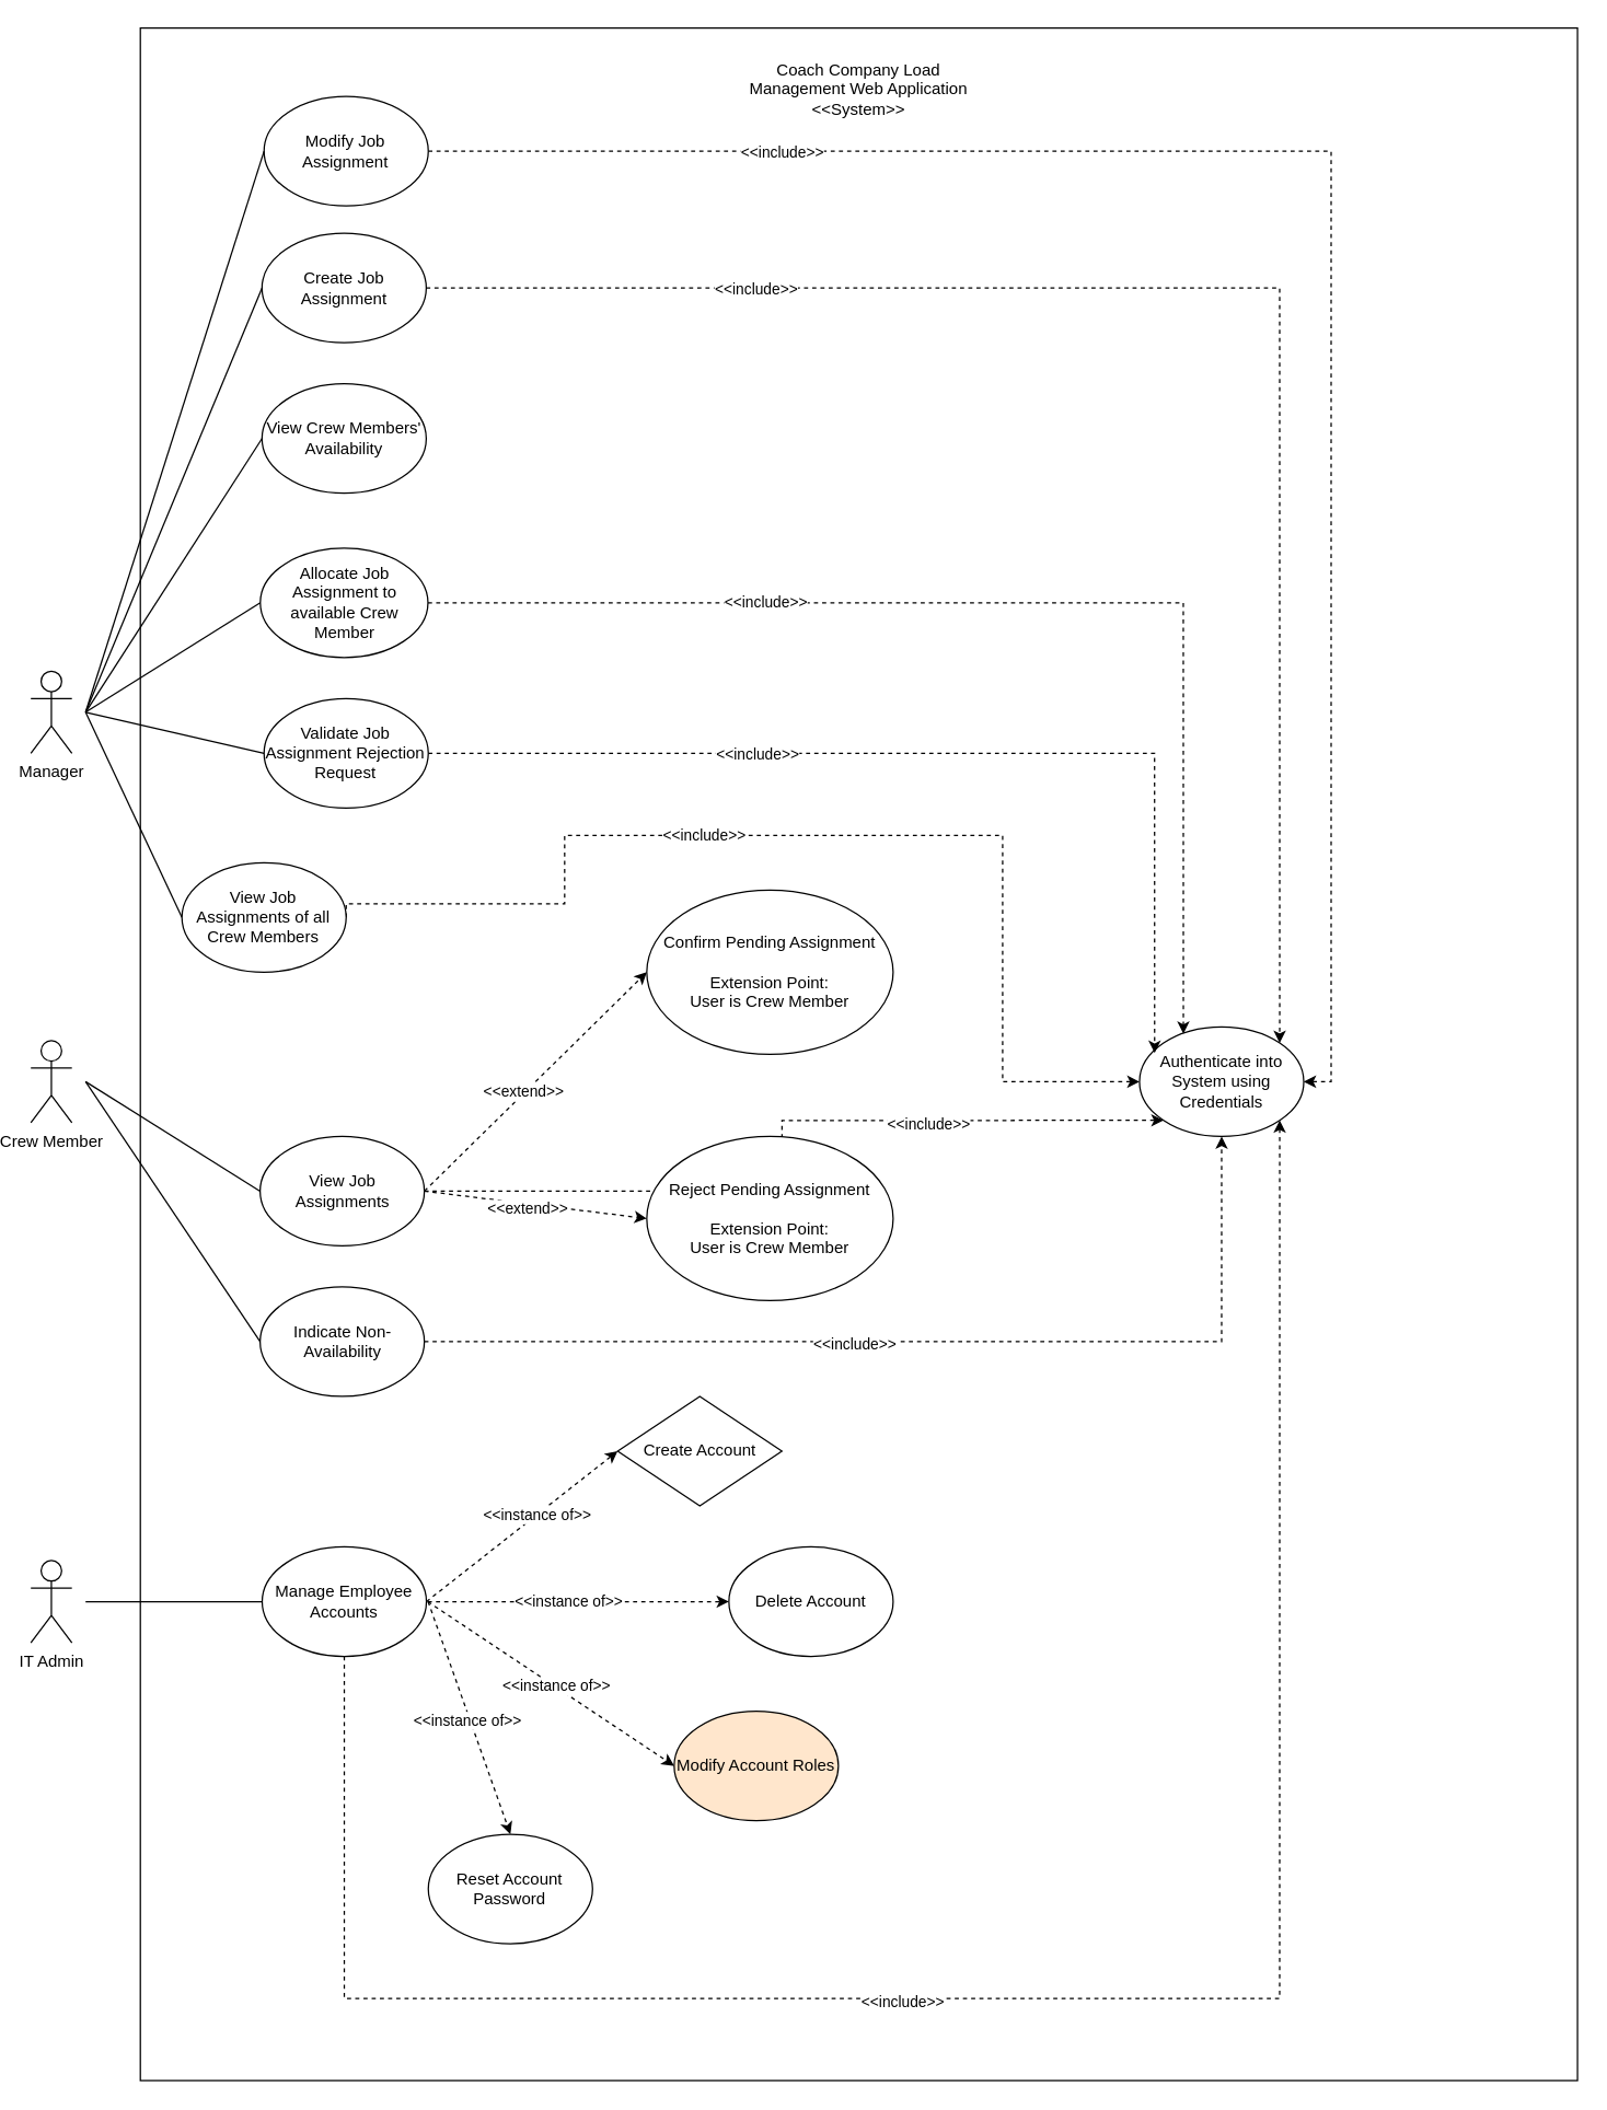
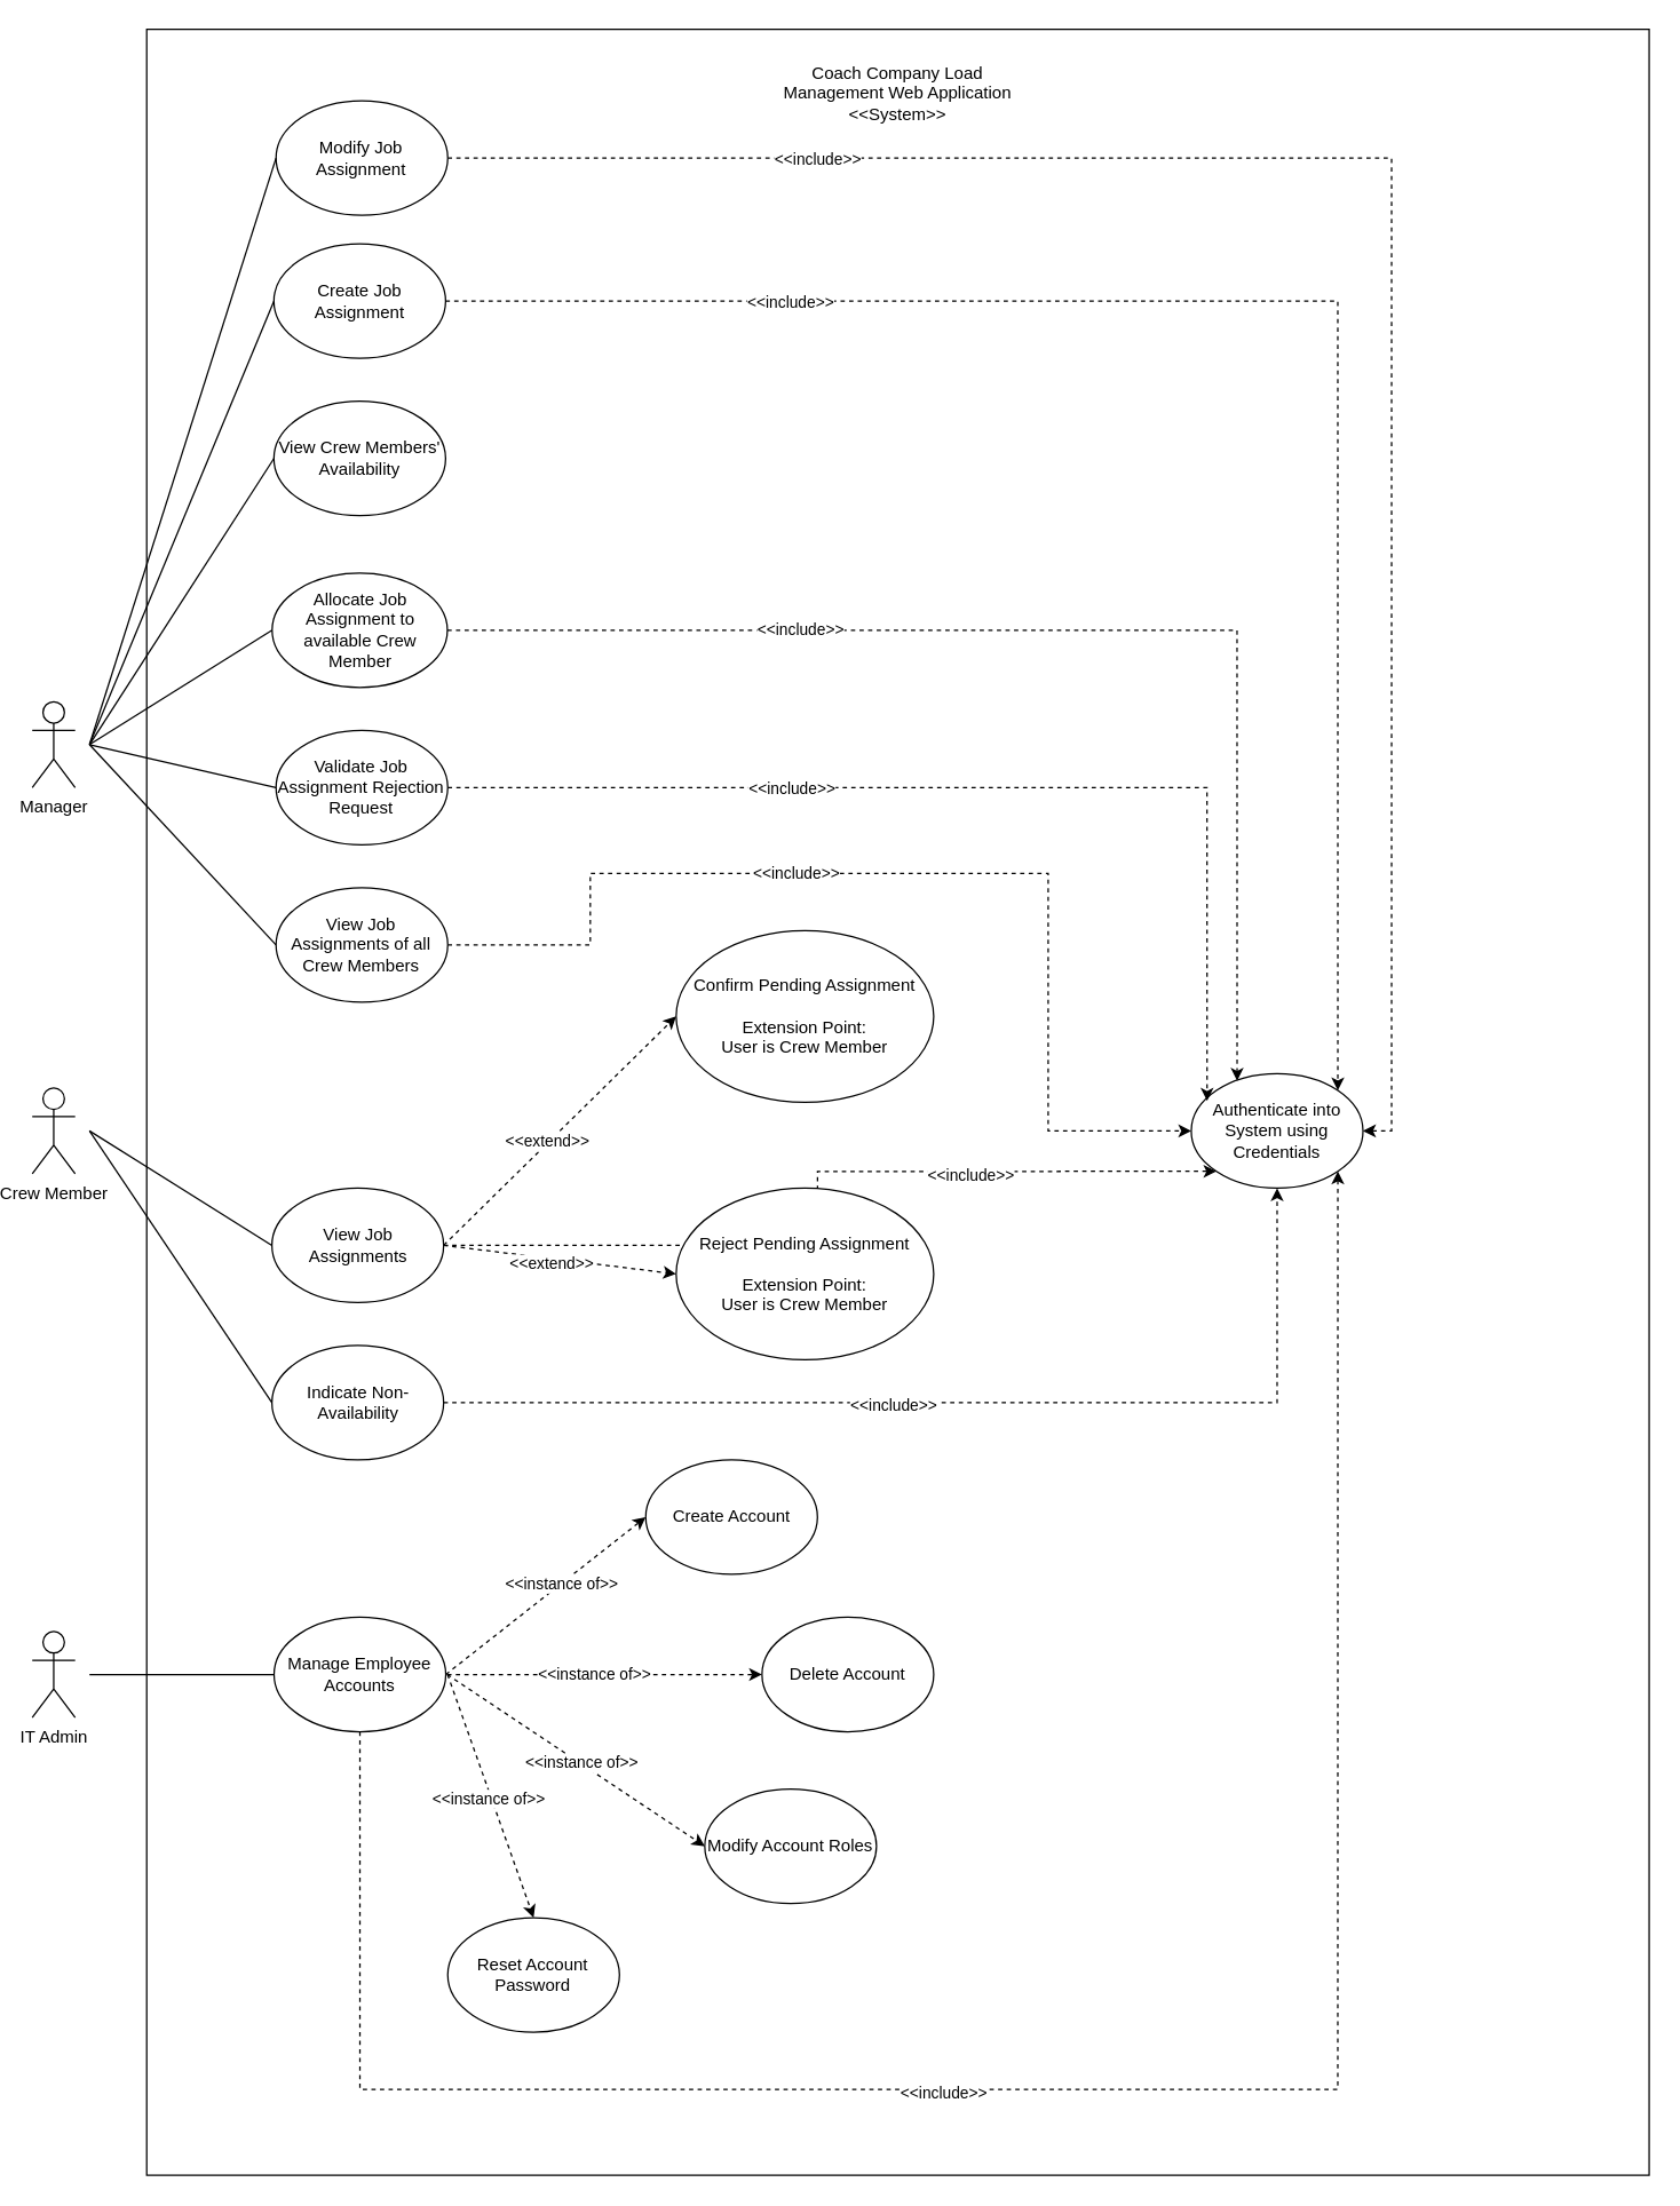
- <mxCell id="59" value="View Job Assignments of all Crew Members" style="ellipse;whiteSpace=wrap;html=1;" parent="1" vertex="1"><mxGeometry x="130.38" y="630" width="120" height="80" as="geometry" /></mxCell>
+ <mxCell id="59" value="View Job Assignments of all Crew Members" style="ellipse;whiteSpace=wrap;html=1;" parent="1" vertex="1"><mxGeometry x="190.38" y="620" width="120" height="80" as="geometry" /></mxCell>
- <mxCell id="25" value="Create Account" style="rhombus;whiteSpace=wrap;html=1;" parent="1" vertex="1"><mxGeometry x="448.75" y="1020" width="120" height="80" as="geometry" /></mxCell>
+ <mxCell id="25" value="Create Account" style="ellipse;whiteSpace=wrap;html=1;" parent="1" vertex="1"><mxGeometry x="448.75" y="1020" width="120" height="80" as="geometry" /></mxCell>
- <mxCell id="27" value="Modify Account Roles" style="ellipse;whiteSpace=wrap;html=1;fillColor=#ffe6cc;" parent="1" vertex="1"><mxGeometry x="490" y="1250" width="120" height="80" as="geometry" /></mxCell>
+ <mxCell id="27" value="Modify Account Roles" style="ellipse;whiteSpace=wrap;html=1;" parent="1" vertex="1"><mxGeometry x="490" y="1250" width="120" height="80" as="geometry" /></mxCell>
